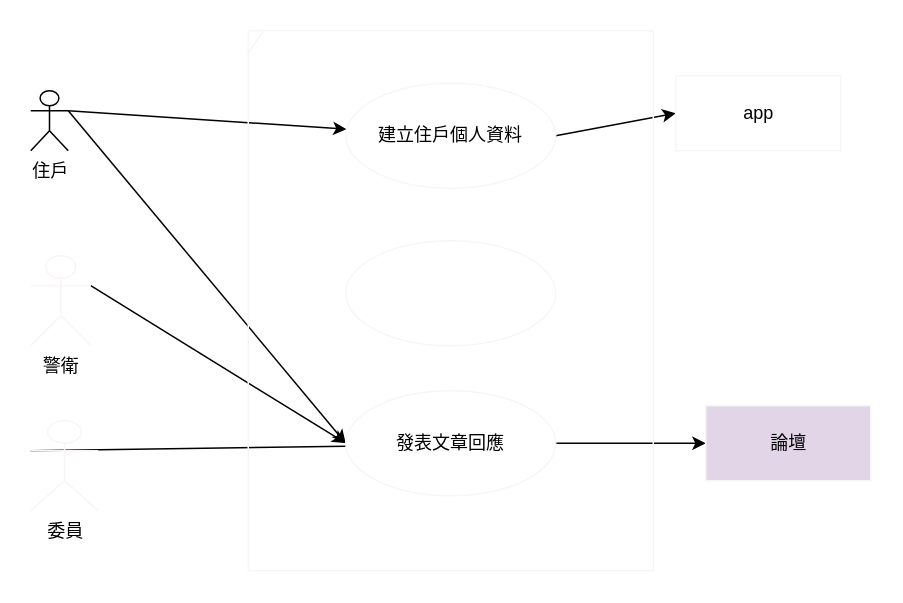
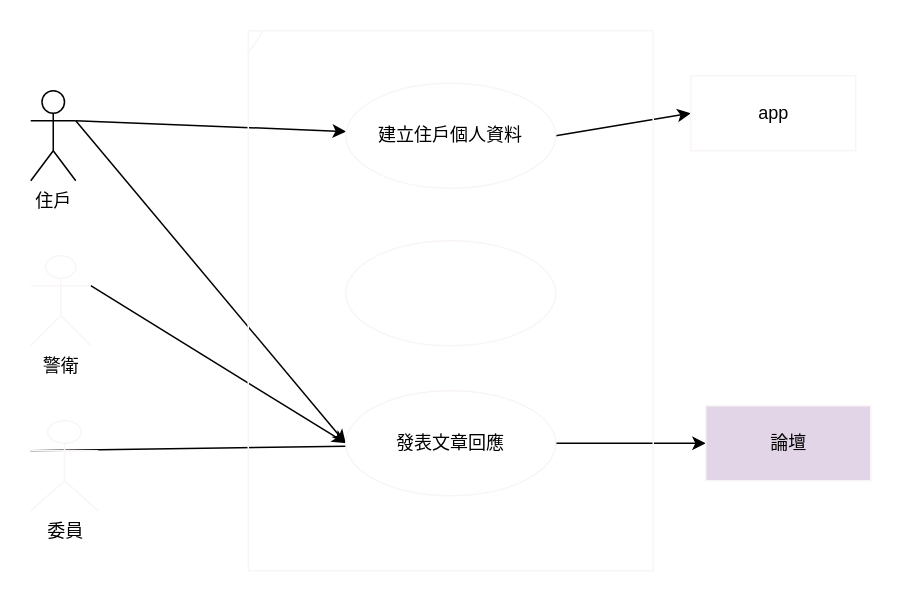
- <mxCell id="11" value="app" style="html=1;strokeColor=#faf5f5;" vertex="1" parent="1"><mxGeometry x="450" y="50" width="110" height="50" as="geometry" /></mxCell>
+ <mxCell id="11" value="app" style="html=1;strokeColor=#faf5f5;" vertex="1" parent="1"><mxGeometry x="460" y="50" width="110" height="50" as="geometry" /></mxCell>
- <mxCell id="4" value="住戶" style="shape=umlActor;verticalLabelPosition=bottom;verticalAlign=top;html=1;" vertex="1" parent="1"><mxGeometry x="20" y="60" width="25" height="40" as="geometry" /></mxCell>
+ <mxCell id="4" value="住戶" style="shape=umlActor;verticalLabelPosition=bottom;verticalAlign=top;html=1;" vertex="1" parent="1"><mxGeometry x="20" y="60" width="30" height="60" as="geometry" /></mxCell>
